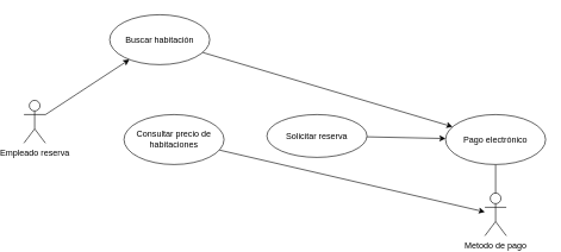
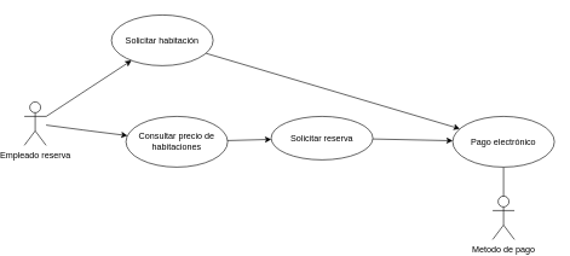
- <mxCell id="6" value="Buscar habitación" style="ellipse;whiteSpace=wrap;html=1;" parent="1" vertex="1"><mxGeometry x="140" y="20" width="140" height="70" as="geometry" /></mxCell>
+ <mxCell id="6" value="Solicitar habitación" style="ellipse;whiteSpace=wrap;html=1;" parent="1" vertex="1"><mxGeometry x="140" y="20" width="140" height="70" as="geometry" /></mxCell>
+ <mxCell id="3" style="edgeStyle=none;html=1;" parent="1" source="4" target="12" edge="1"><mxGeometry relative="1" as="geometry"><Array as="points"><mxPoint x="110" y="180" /></Array></mxGeometry></mxCell>
- <mxCell id="11" style="edgeStyle=none;html=1;" parent="1" source="12" target="13" edge="1"><mxGeometry relative="1" as="geometry" /></mxCell>
+ <mxCell id="11" style="edgeStyle=none;html=1;" parent="1" source="12" target="8" edge="1"><mxGeometry relative="1" as="geometry" /></mxCell>
